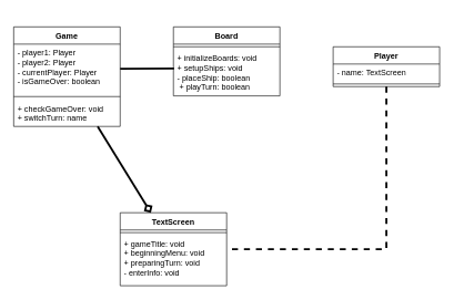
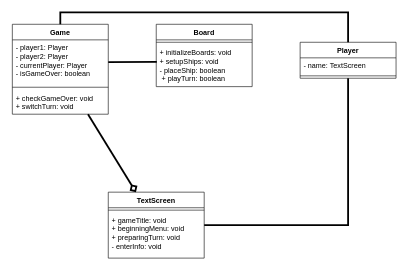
+ <mxCell id="16" value="" style="endArrow=none;startArrow=none;endFill=0;startFill=0;endSize=8;html=1;verticalAlign=bottom;labelBackgroundColor=none;strokeWidth=3;rounded=0;exitX=0.5;exitY=0;exitDx=0;exitDy=0;entryX=0.5;entryY=0;entryDx=0;entryDy=0;" edge="1" parent="1" source="2" target="6"><mxGeometry width="160" relative="1" as="geometry"><mxPoint x="260" y="150" as="sourcePoint" /><mxPoint x="420" y="150" as="targetPoint" /><Array as="points"><mxPoint x="100" y="20" /><mxPoint x="340" y="20" /><mxPoint x="580" y="20" /></Array></mxGeometry></mxCell>
- <mxCell id="5" value="+ checkGameOver: void&lt;div&gt;+ switchTurn: name&lt;/div&gt;&lt;div&gt;&lt;br&gt;&lt;/div&gt;" style="text;strokeColor=none;fillColor=none;align=left;verticalAlign=top;spacingLeft=4;spacingRight=4;overflow=hidden;rotatable=0;points=[[0,0.5],[1,0.5]];portConstraint=eastwest;whiteSpace=wrap;html=1;" vertex="1" parent="2"><mxGeometry y="110" width="160" height="40" as="geometry" /></mxCell>
+ <mxCell id="5" value="+ checkGameOver: void&lt;div&gt;+ switchTurn: void&lt;/div&gt;&lt;div&gt;&lt;br&gt;&lt;/div&gt;" style="text;strokeColor=none;fillColor=none;align=left;verticalAlign=top;spacingLeft=4;spacingRight=4;overflow=hidden;rotatable=0;points=[[0,0.5],[1,0.5]];portConstraint=eastwest;whiteSpace=wrap;html=1;" vertex="1" parent="2"><mxGeometry y="110" width="160" height="40" as="geometry" /></mxCell>
- <mxCell id="15" value="" style="endArrow=none;startArrow=none;endFill=0;startFill=0;endSize=8;html=1;verticalAlign=bottom;labelBackgroundColor=none;strokeWidth=3;rounded=0;dashed=1;" edge="1" parent="1" source="6" target="12"><mxGeometry width="160" relative="1" as="geometry"><mxPoint x="560" y="170" as="sourcePoint" /><mxPoint x="720" y="170" as="targetPoint" /><Array as="points"><mxPoint x="580" y="375" /></Array></mxGeometry></mxCell>
+ <mxCell id="15" value="" style="endArrow=none;startArrow=none;endFill=0;startFill=0;endSize=8;html=1;verticalAlign=bottom;labelBackgroundColor=none;strokeWidth=3;rounded=0;" edge="1" parent="1" source="6" target="12"><mxGeometry width="160" relative="1" as="geometry"><mxPoint x="560" y="170" as="sourcePoint" /><mxPoint x="720" y="170" as="targetPoint" /><Array as="points"><mxPoint x="580" y="375" /></Array></mxGeometry></mxCell>
